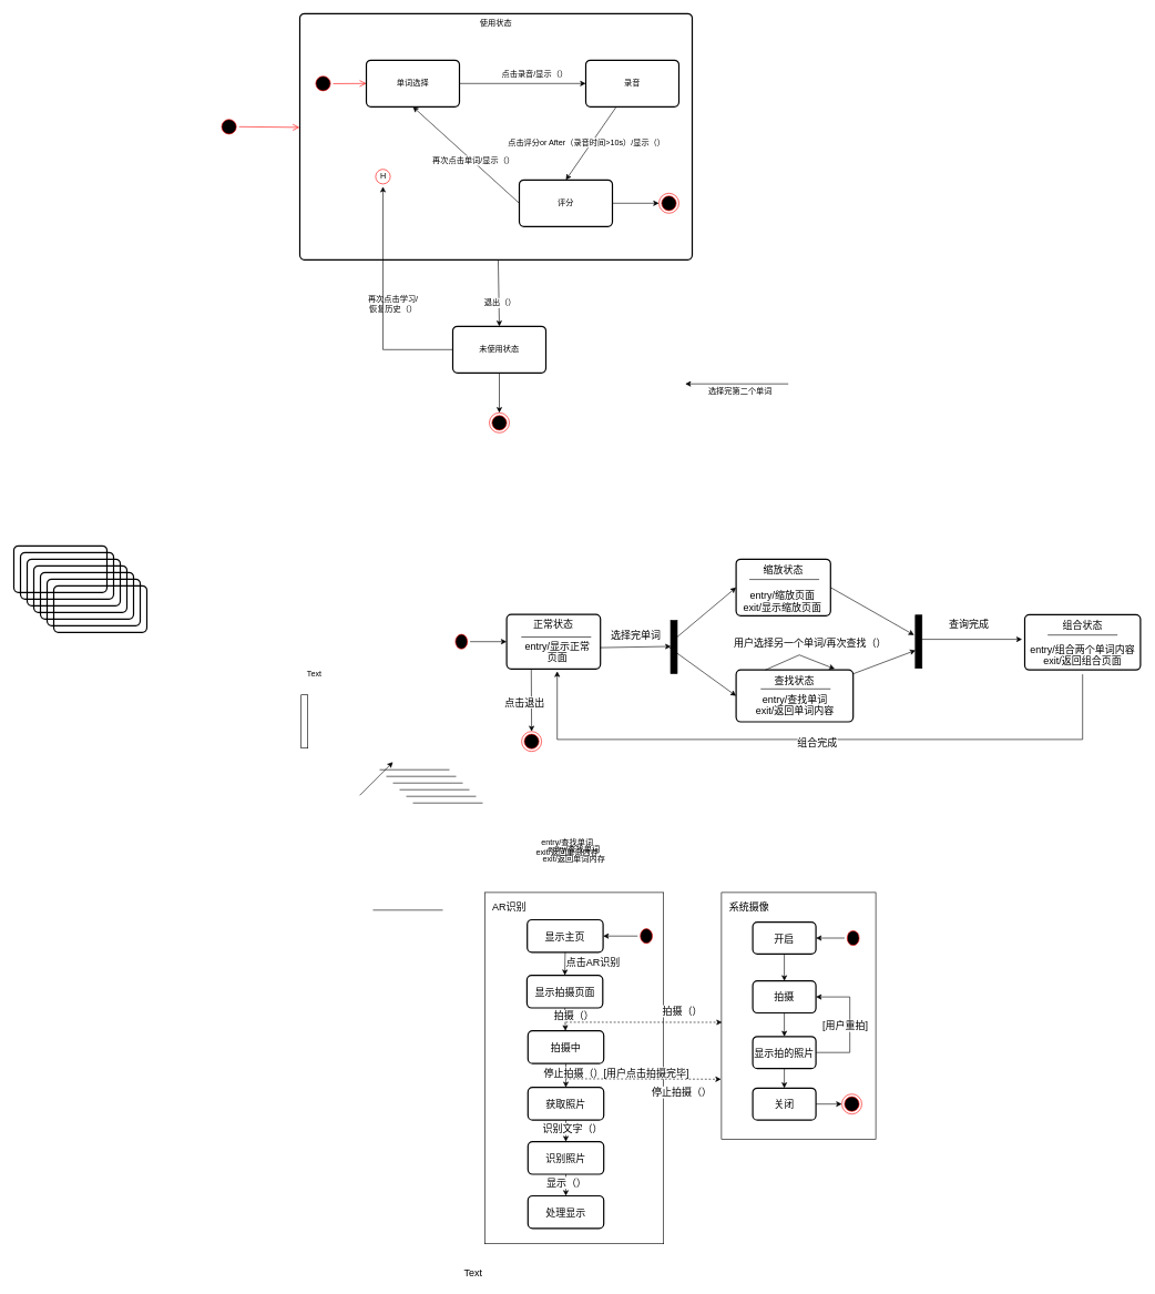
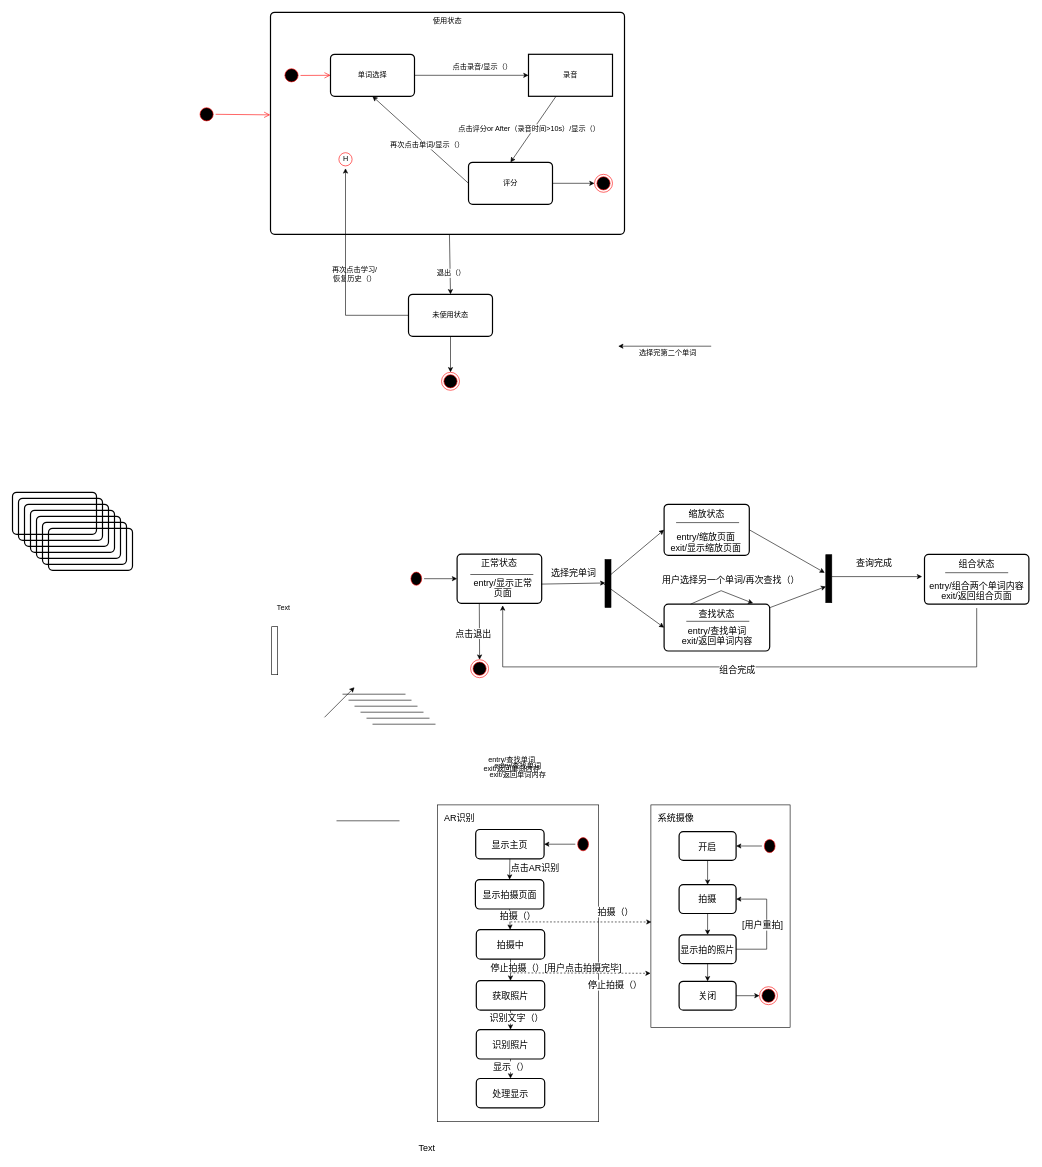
- <mxCell id="25" value="录音" style="rounded=1;whiteSpace=wrap;html=1;absoluteArcSize=1;arcSize=14;strokeWidth=2;fillColor=none;" parent="1" vertex="1"><mxGeometry x="880" y="90" width="140" height="70" as="geometry" /></mxCell>
+ <mxCell id="25" value="录音" style="whiteSpace=wrap;html=1;absoluteArcSize=1;arcSize=14;strokeWidth=2;fillColor=none;rounded=0;" parent="1" vertex="1"><mxGeometry x="880" y="90" width="140" height="70" as="geometry" /></mxCell>
